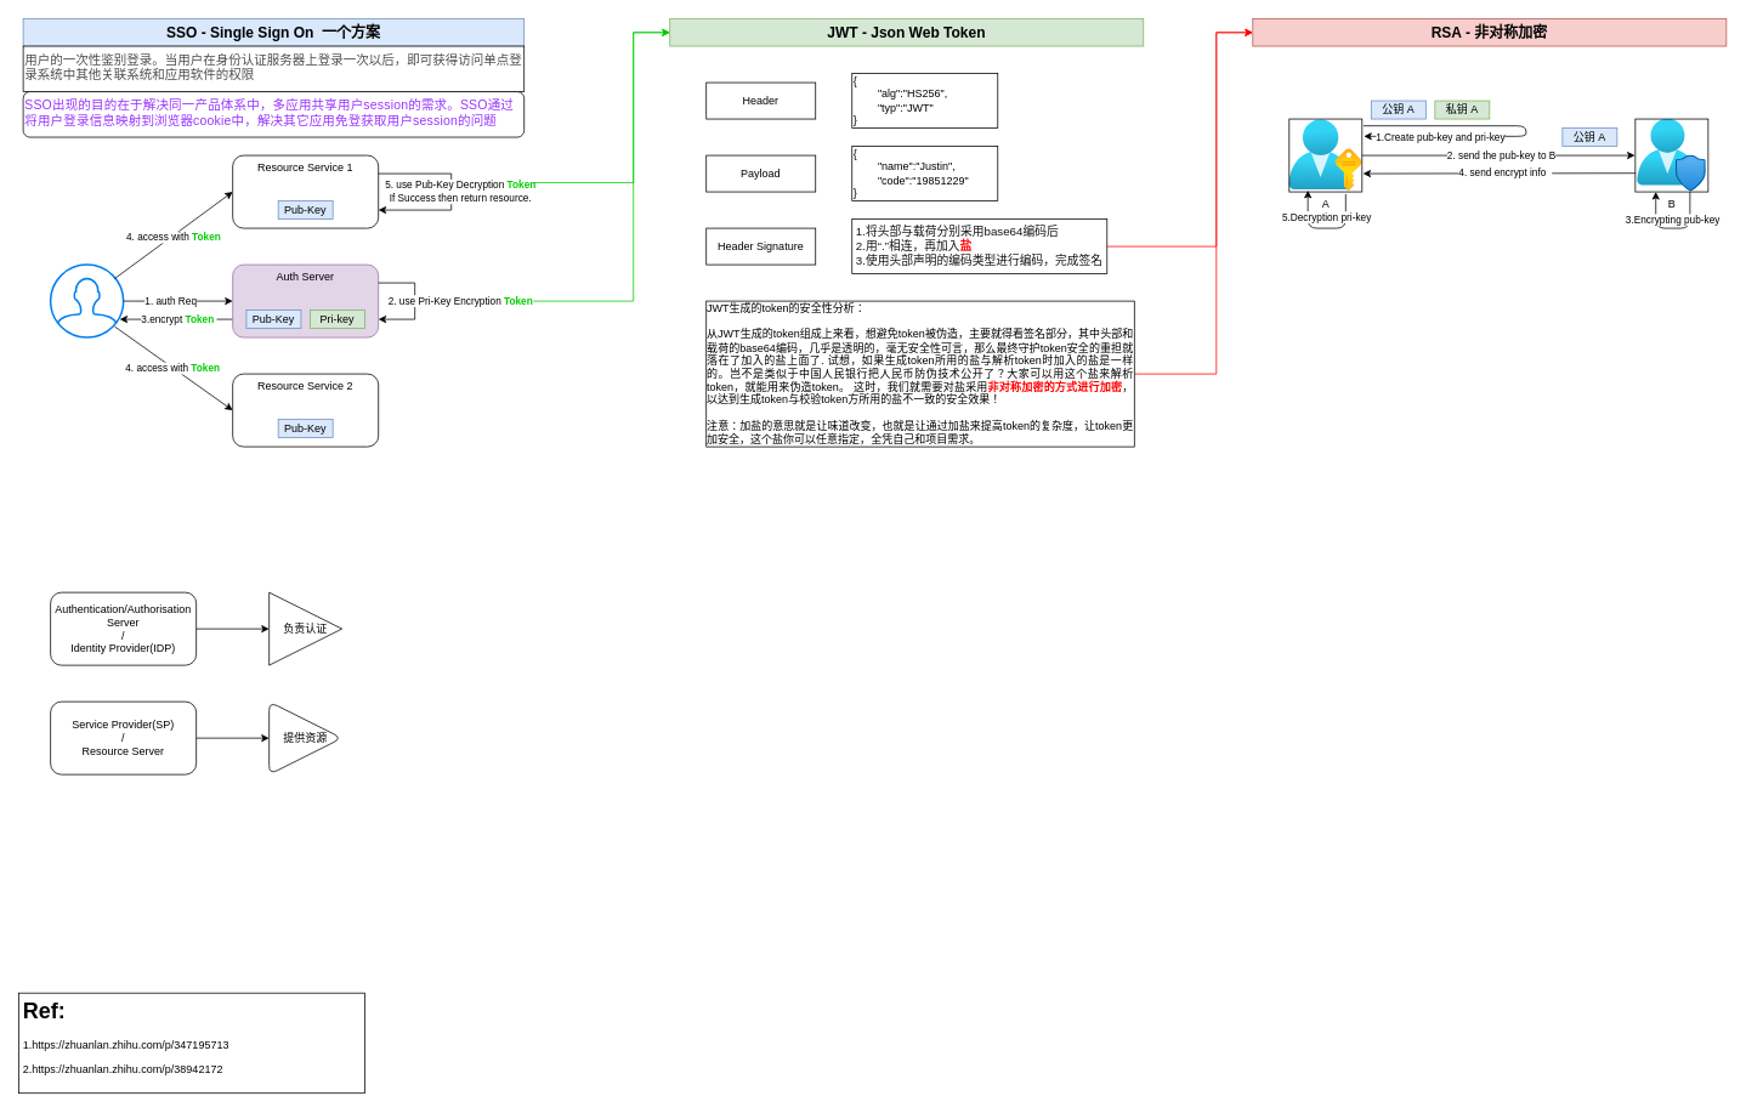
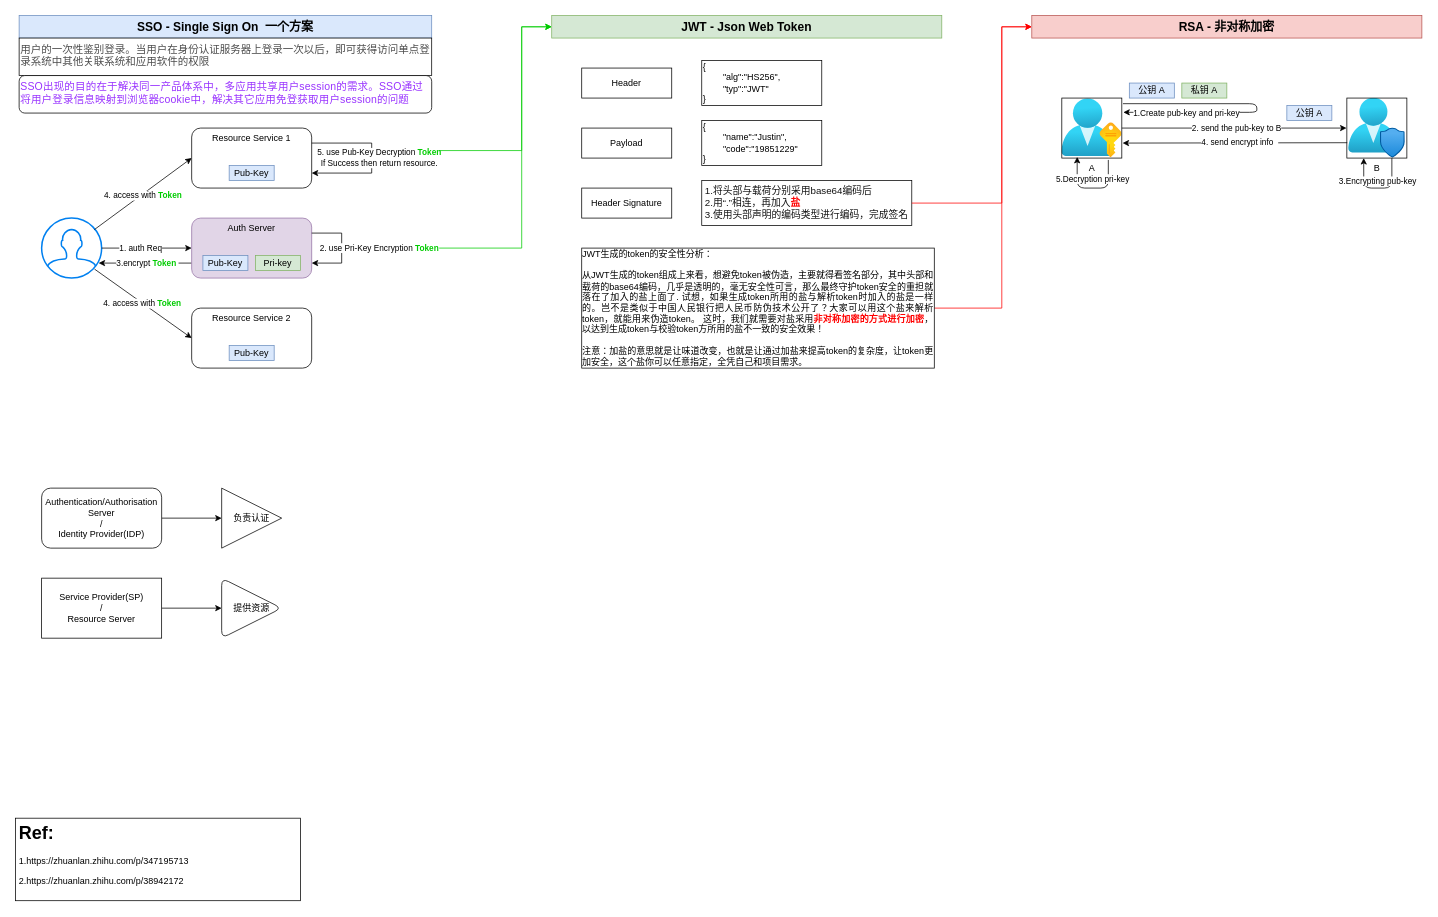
- <mxCell id="56" value="Service Provider(SP)&lt;br&gt;/&lt;br&gt;Resource Server" style="rounded=1;whiteSpace=wrap;html=1;strokeColor=#000000;fillColor=#ffffff;align=center;verticalAlign=middle;" parent="1" vertex="1"><mxGeometry x="55" y="770" width="160" height="80" as="geometry" /></mxCell>
+ <mxCell id="56" value="Service Provider(SP)&lt;br&gt;/&lt;br&gt;Resource Server" style="whiteSpace=wrap;html=1;strokeColor=#000000;fillColor=#ffffff;align=center;verticalAlign=middle;rounded=0;" parent="1" vertex="1"><mxGeometry x="55" y="770" width="160" height="80" as="geometry" /></mxCell>
